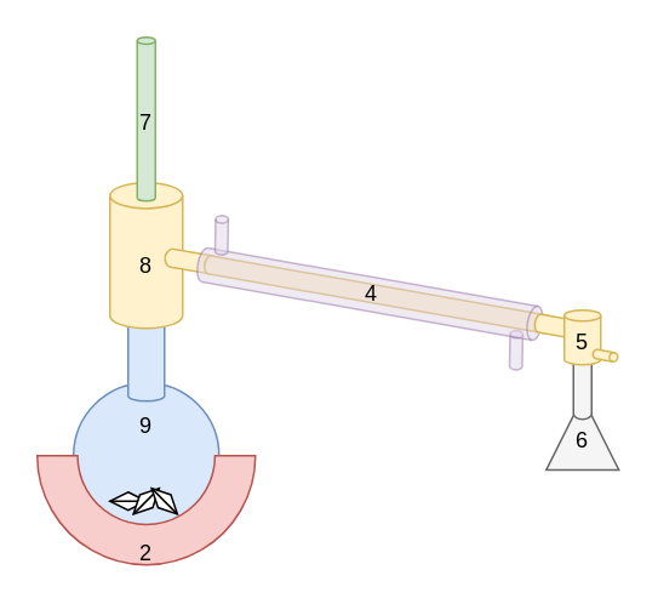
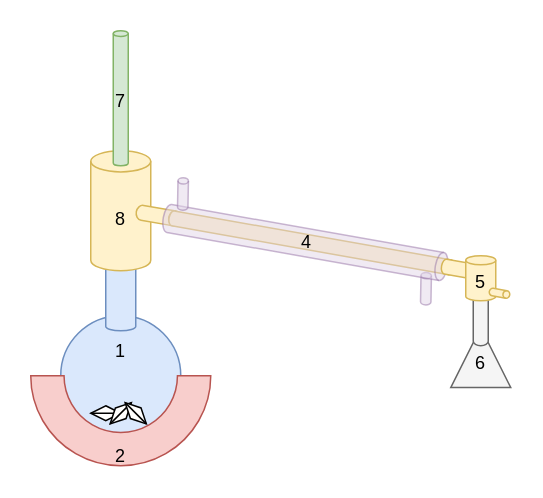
- <mxCell id="20" value="9" style="text;html=1;align=center;verticalAlign=middle;whiteSpace=wrap;rounded=0;" vertex="1" parent="1"><mxGeometry x="70" y="230" width="20" height="8" as="geometry" /></mxCell>
+ <mxCell id="20" value="1" style="text;html=1;align=center;verticalAlign=middle;whiteSpace=wrap;rounded=0;" vertex="1" parent="1"><mxGeometry x="70" y="230" width="20" height="8" as="geometry" /></mxCell>
